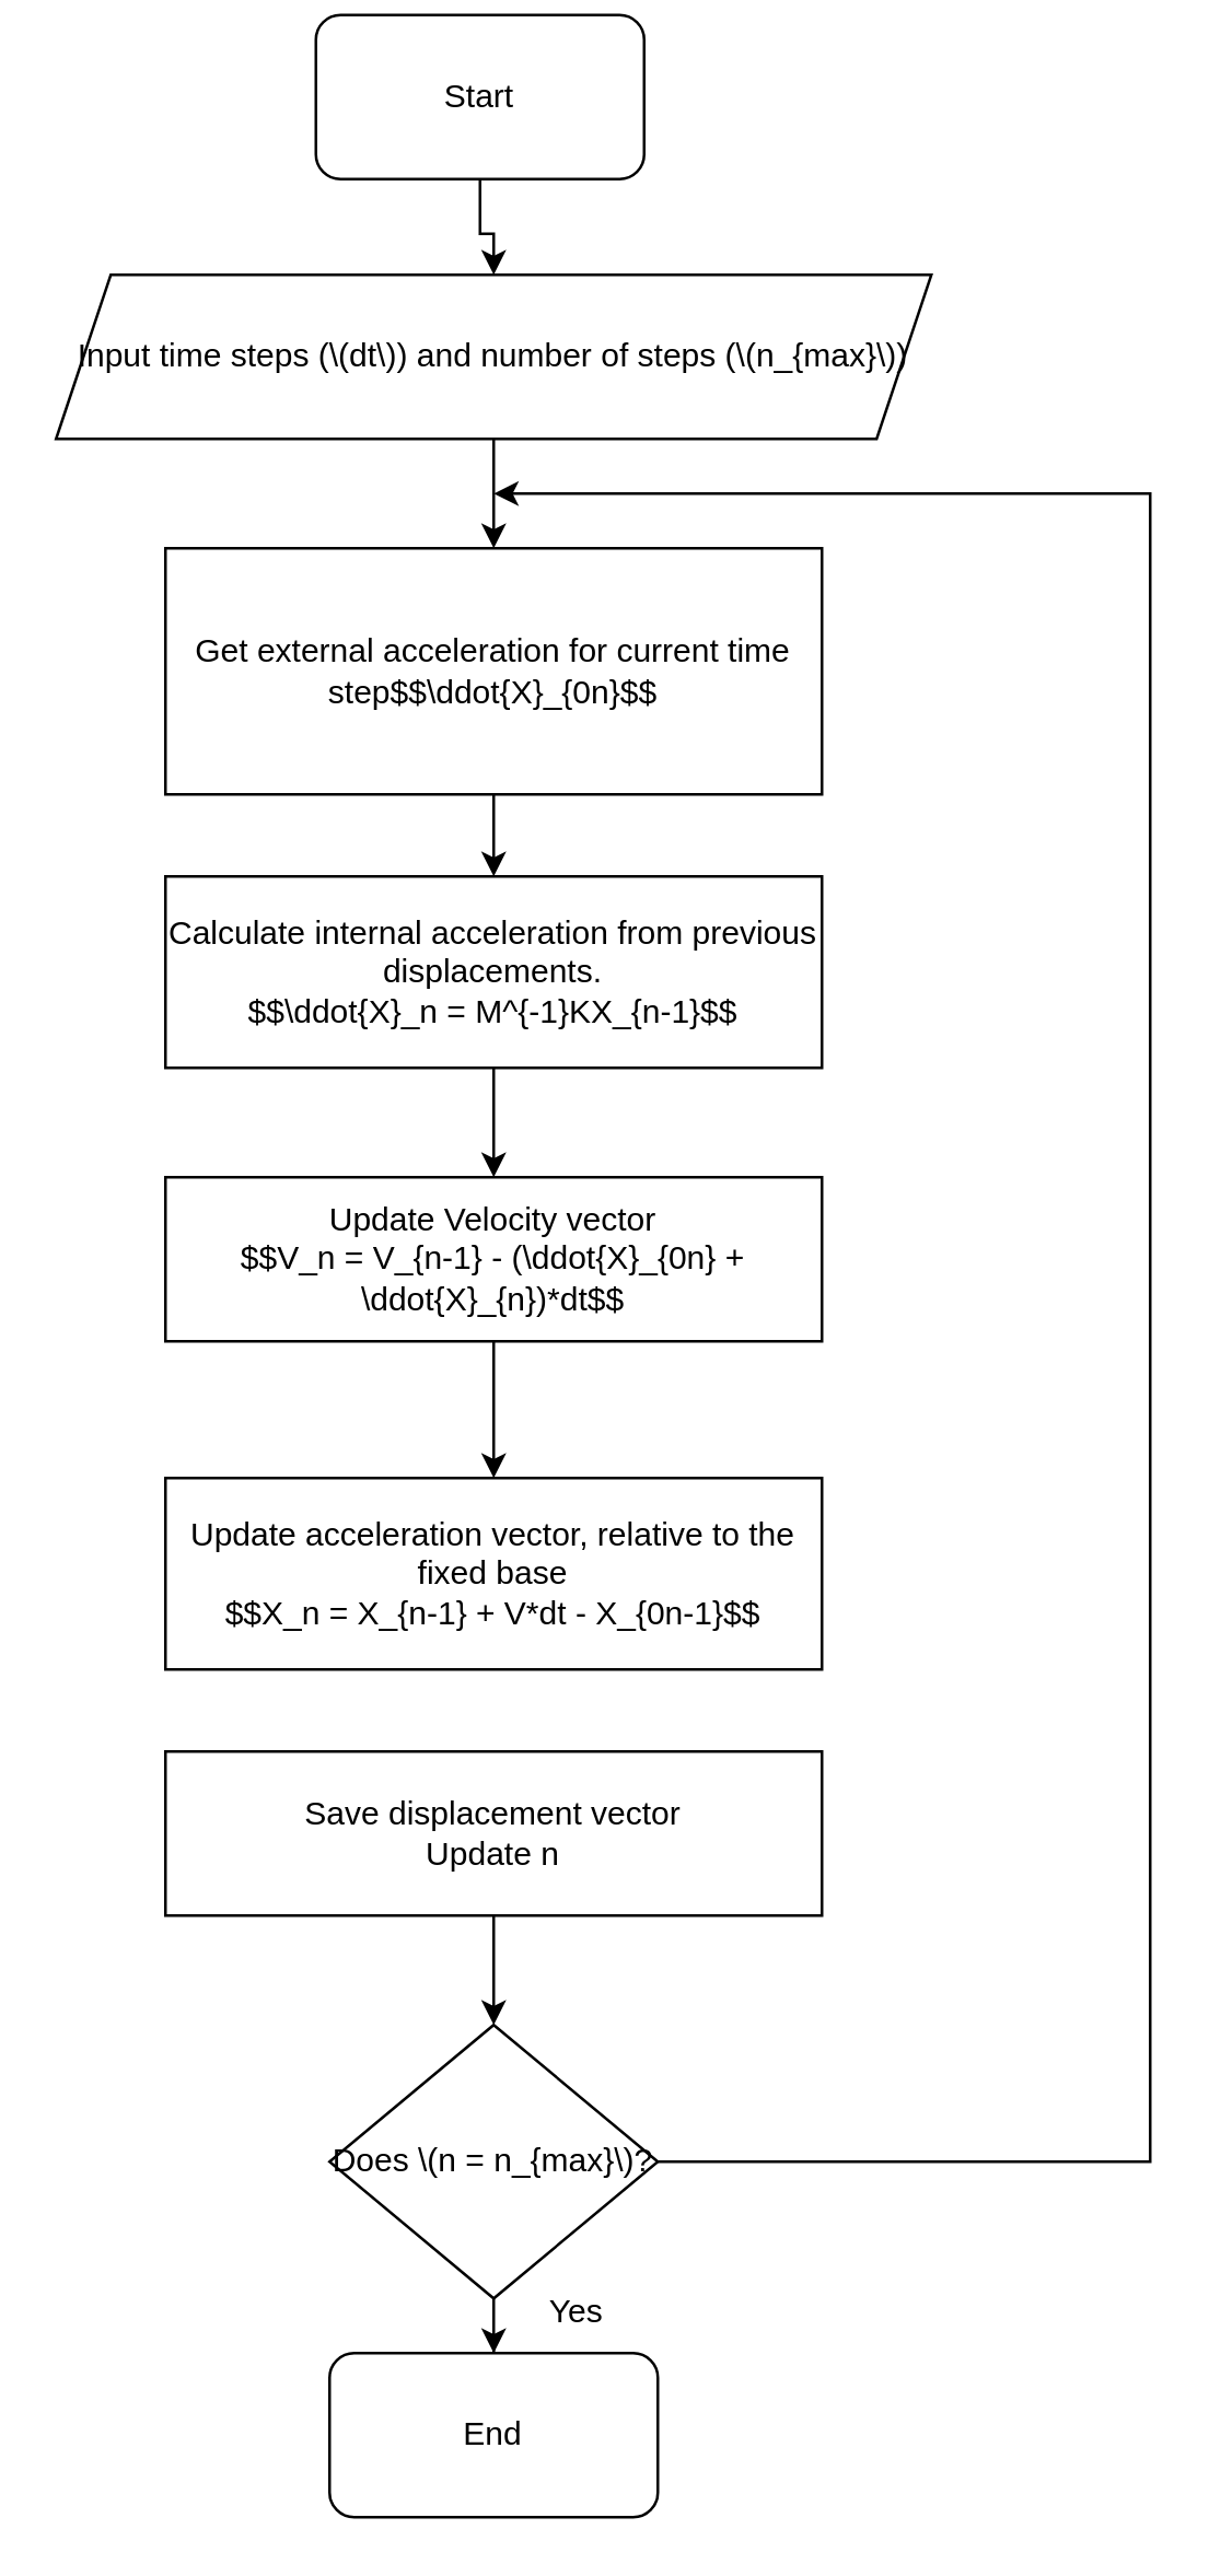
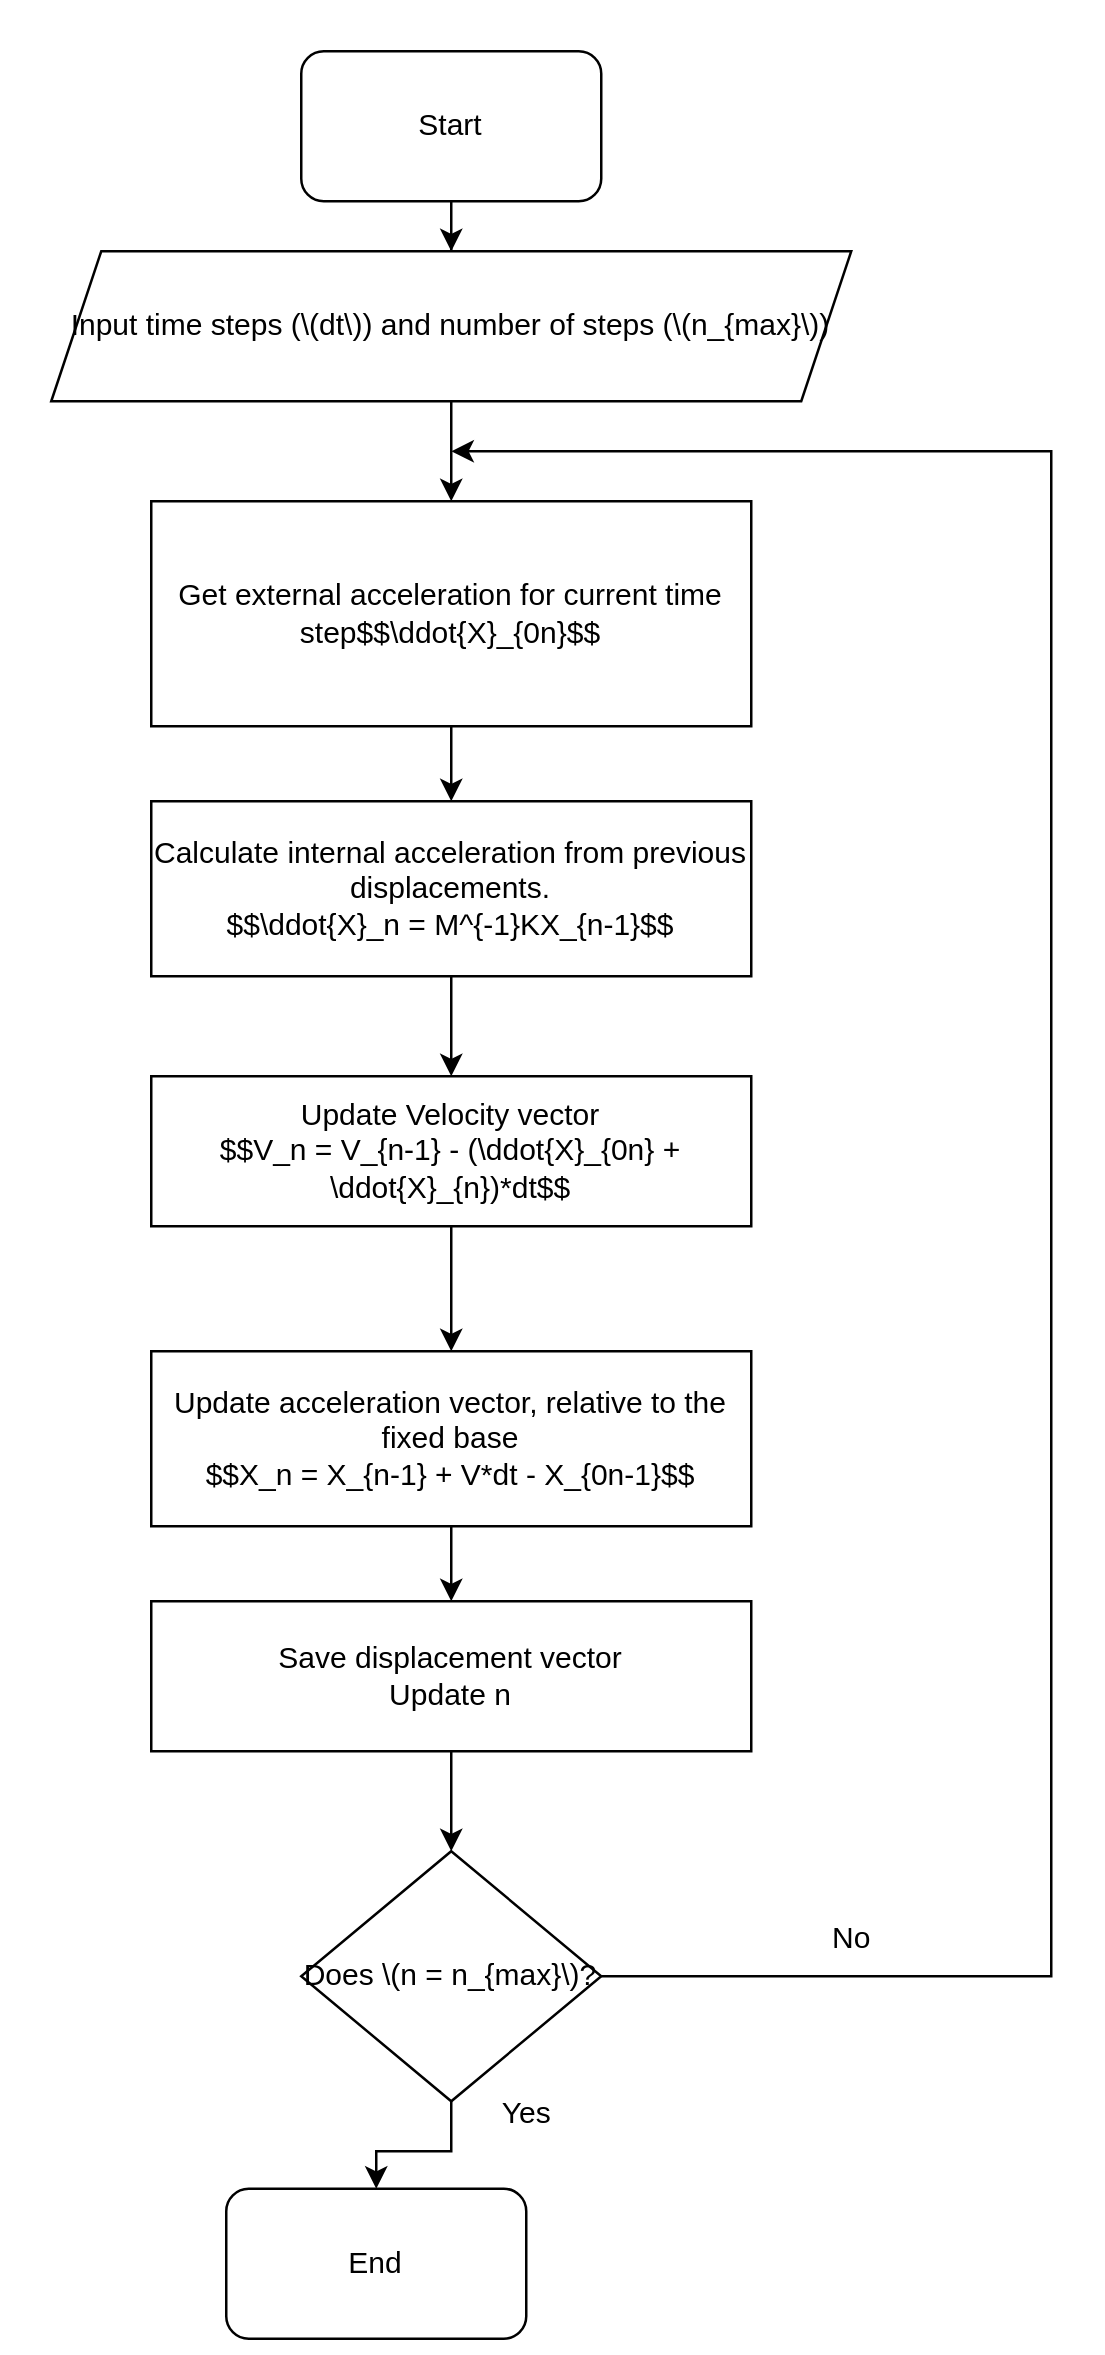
- <mxCell id="3" value="Start" style="rounded=1;whiteSpace=wrap;html=1;" vertex="1" parent="1"><mxGeometry x="115" y="5" width="120" height="60" as="geometry" /></mxCell>
+ <mxCell id="3" value="Start" style="rounded=1;whiteSpace=wrap;html=1;" vertex="1" parent="1"><mxGeometry x="120" y="20" width="120" height="60" as="geometry" /></mxCell>
+ <mxCell id="12" style="edgeStyle=orthogonalEdgeStyle;rounded=0;orthogonalLoop=1;jettySize=auto;html=1;entryX=0.5;entryY=0;entryDx=0;entryDy=0;" edge="1" parent="1" source="13" target="15"><mxGeometry relative="1" as="geometry" /></mxCell>
+ <mxCell id="20" value="No" style="text;html=1;align=center;verticalAlign=middle;resizable=0;points=[];autosize=1;strokeColor=none;fillColor=none;" vertex="1" parent="1"><mxGeometry x="320" y="760" width="40" height="30" as="geometry" /></mxCell>
- <mxCell id="19" value="End" style="rounded=1;whiteSpace=wrap;html=1;" vertex="1" parent="1"><mxGeometry x="120" y="860" width="120" height="60" as="geometry" /></mxCell>
+ <mxCell id="19" value="End" style="rounded=1;whiteSpace=wrap;html=1;" vertex="1" parent="1"><mxGeometry x="90" y="875" width="120" height="60" as="geometry" /></mxCell>
